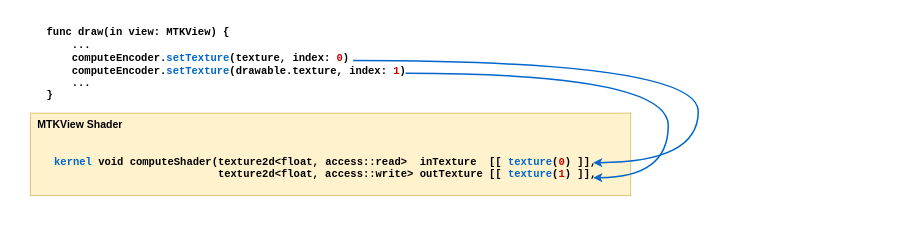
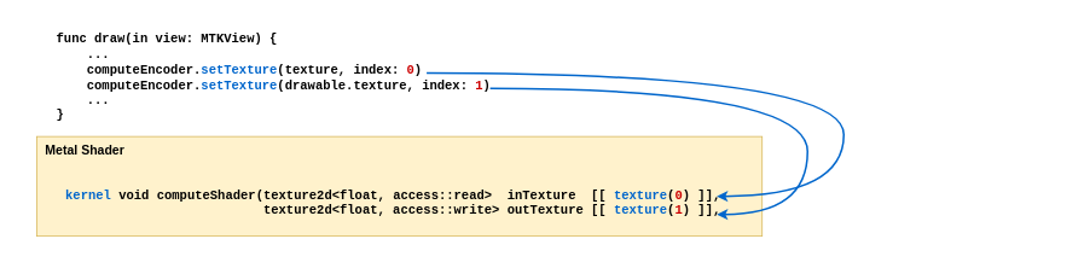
- <mxCell id="2" value="&amp;nbsp; MTKView Shader&lt;br style=&quot;font-size: 14px;&quot;&gt;" style="rounded=0;whiteSpace=wrap;html=1;align=left;verticalAlign=top;fontStyle=1;fontSize=14;fillColor=#fff2cc;strokeColor=#d6b656;" vertex="1" parent="1"><mxGeometry x="40" y="150" width="800" height="110" as="geometry" /></mxCell>
+ <mxCell id="2" value="&amp;nbsp; Metal Shader&lt;br style=&quot;font-size: 14px;&quot;&gt;" style="rounded=0;whiteSpace=wrap;html=1;align=left;verticalAlign=top;fontStyle=1;fontSize=14;fillColor=#fff2cc;strokeColor=#d6b656;" vertex="1" parent="1"><mxGeometry x="40" y="150" width="800" height="110" as="geometry" /></mxCell>
